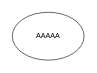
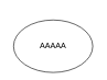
- <mxCell id="2" value="AAAAA" style="ellipse;whiteSpace=wrap;html=1;" vertex="1" parent="1"><mxGeometry x="20" y="20" width="120" height="80" as="geometry" /></mxCell>
+ <mxCell id="2" value="AAAAA" style="ellipse;whiteSpace=wrap;html=1;" vertex="1" parent="1"><mxGeometry x="20" y="30" width="120" height="80" as="geometry" /></mxCell>
